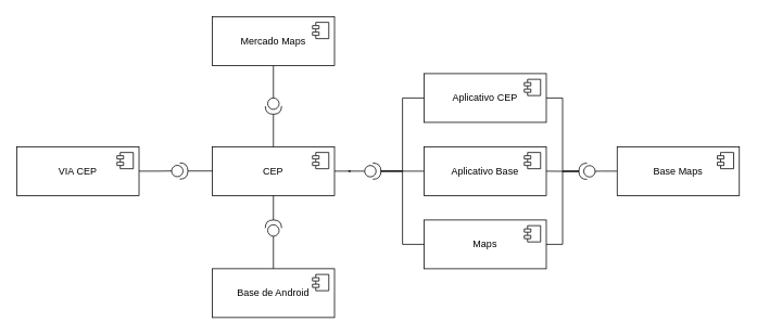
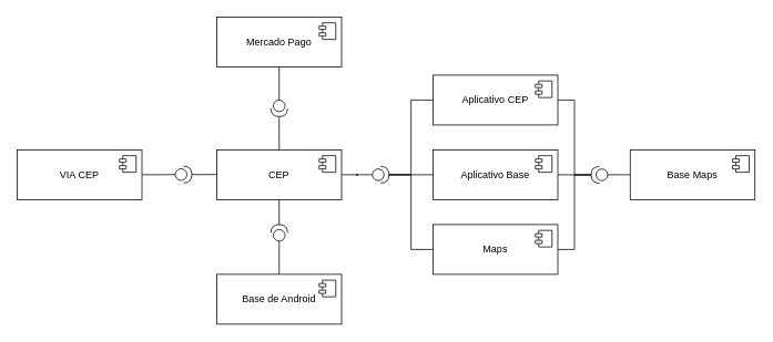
- <mxCell id="18" value="Mercado Maps" style="html=1;dropTarget=0;whiteSpace=wrap;" parent="1" vertex="1"><mxGeometry x="260" y="20" width="150" height="60" as="geometry" /></mxCell>
+ <mxCell id="18" value="Mercado Pago" style="html=1;dropTarget=0;whiteSpace=wrap;" parent="1" vertex="1"><mxGeometry x="260" y="20" width="150" height="60" as="geometry" /></mxCell>
